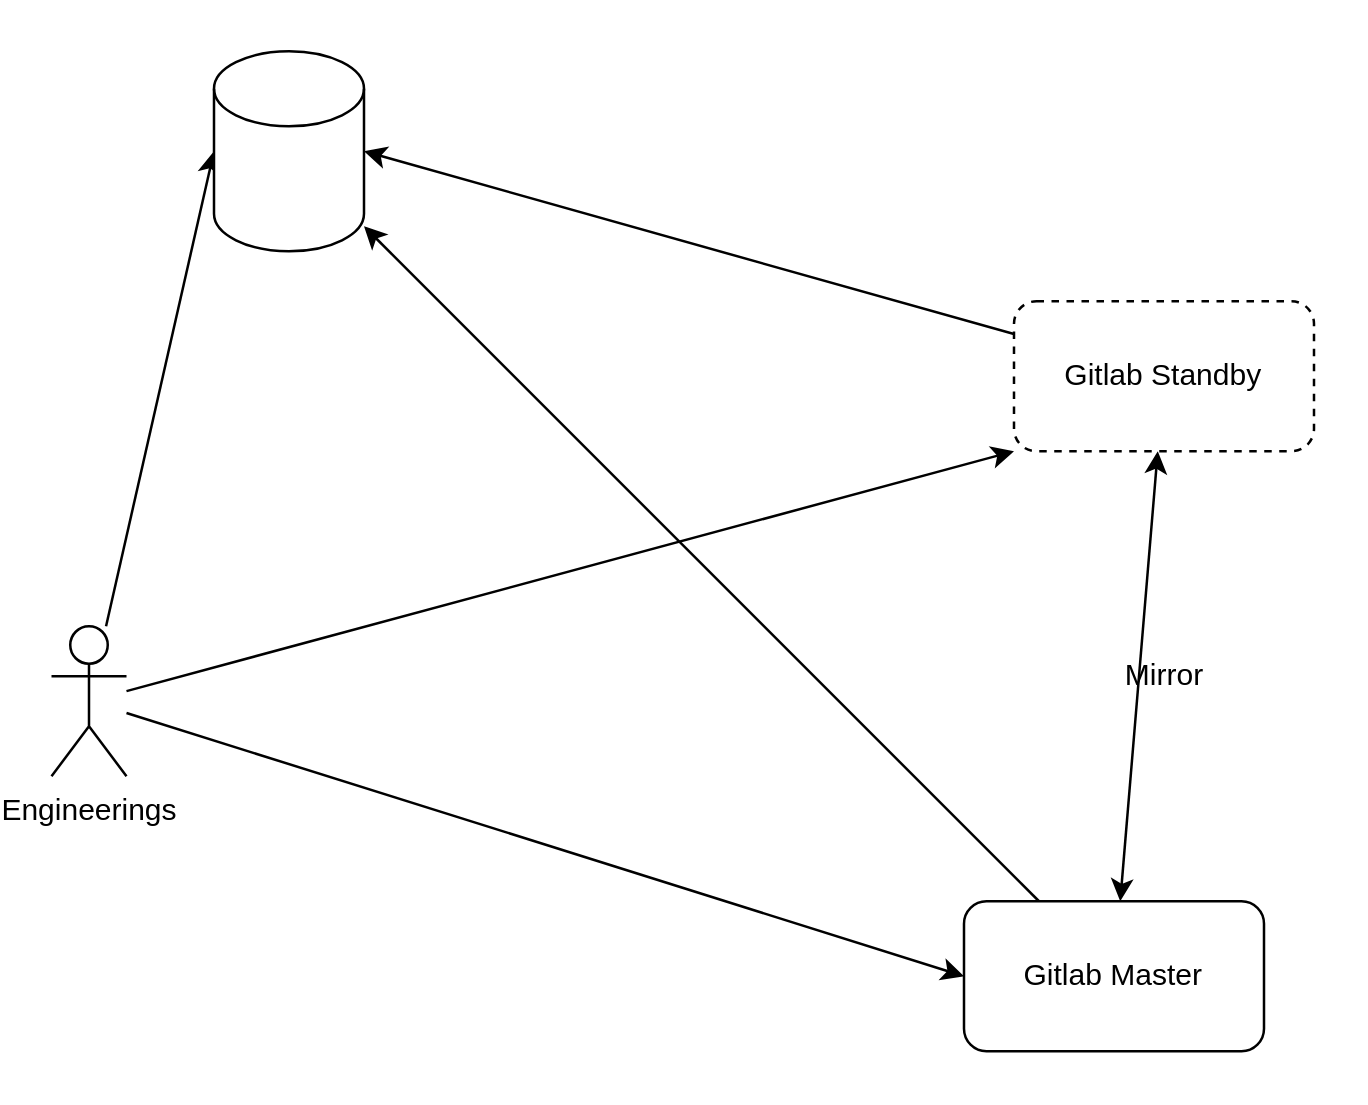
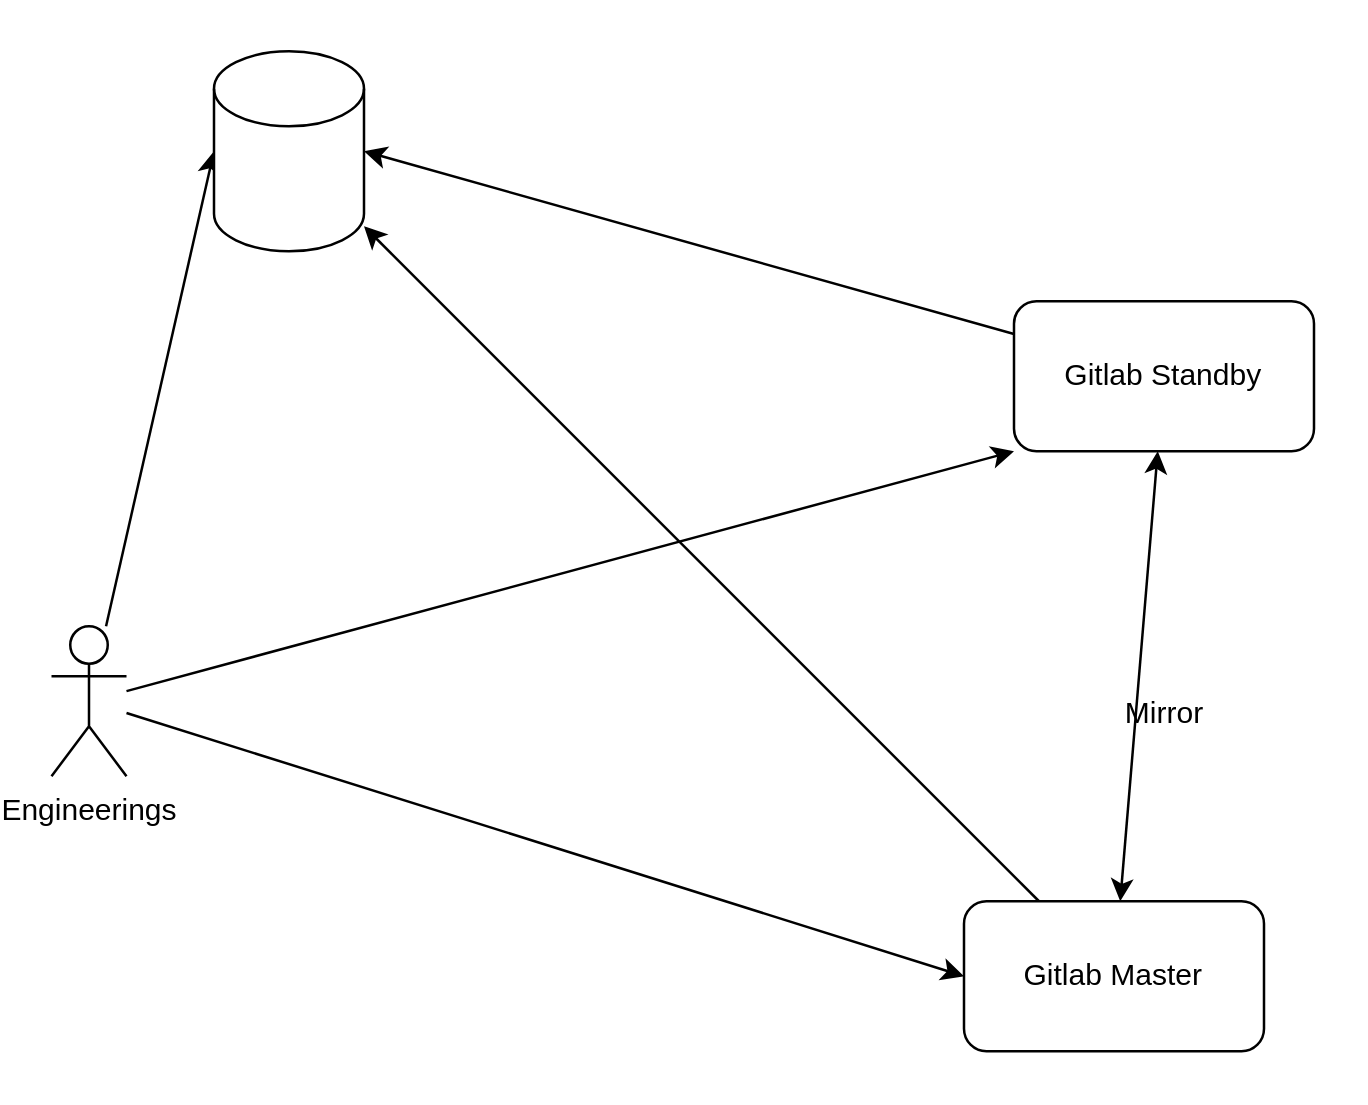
- <mxCell id="11" value="Gitlab Standby" style="rounded=1;whiteSpace=wrap;html=1;dashed=1;" vertex="1" parent="1"><mxGeometry x="405" y="120" width="120" height="60" as="geometry" /></mxCell>
+ <mxCell id="11" value="Gitlab Standby" style="rounded=1;whiteSpace=wrap;html=1;" vertex="1" parent="1"><mxGeometry x="405" y="120" width="120" height="60" as="geometry" /></mxCell>
- <mxCell id="12" value="Mirror" style="text;html=1;align=center;verticalAlign=middle;resizable=0;points=[];autosize=1;strokeColor=none;fillColor=none;" vertex="1" parent="1"><mxGeometry x="440" y="255" width="50" height="30" as="geometry" /></mxCell>
+ <mxCell id="12" value="Mirror" style="text;html=1;align=center;verticalAlign=middle;resizable=0;points=[];autosize=1;strokeColor=none;fillColor=none;" vertex="1" parent="1"><mxGeometry x="440" y="270" width="50" height="30" as="geometry" /></mxCell>
